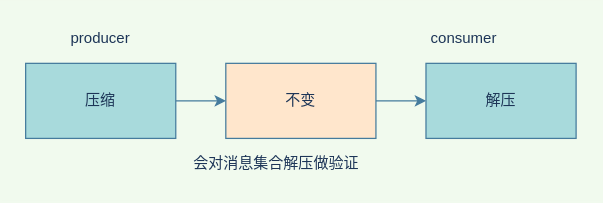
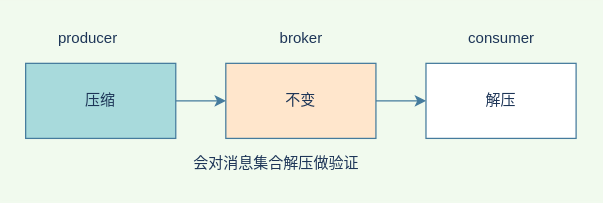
- <mxCell id="7" value="producer" style="text;html=1;strokeColor=none;fillColor=none;align=center;verticalAlign=middle;whiteSpace=wrap;rounded=0;sketch=0;fontColor=#1D3557;" vertex="1" parent="1"><mxGeometry x="60" y="20" width="40" height="20" as="geometry" /></mxCell>
+ <mxCell id="7" value="producer" style="text;html=1;strokeColor=none;fillColor=none;align=center;verticalAlign=middle;whiteSpace=wrap;rounded=0;sketch=0;fontColor=#1D3557;" vertex="1" parent="1"><mxGeometry x="50" y="20" width="40" height="20" as="geometry" /></mxCell>
+ <mxCell id="8" value="broker" style="text;html=1;align=center;verticalAlign=middle;resizable=0;points=[];autosize=1;strokeColor=none;fontColor=#1D3557;" vertex="1" parent="1"><mxGeometry x="215" y="20" width="50" height="20" as="geometry" /></mxCell>
- <mxCell id="9" value="consumer" style="text;html=1;align=center;verticalAlign=middle;resizable=0;points=[];autosize=1;strokeColor=none;fontColor=#1D3557;" vertex="1" parent="1"><mxGeometry x="335" y="20" width="70" height="20" as="geometry" /></mxCell>
+ <mxCell id="9" value="consumer" style="text;html=1;align=center;verticalAlign=middle;resizable=0;points=[];autosize=1;strokeColor=none;fontColor=#1D3557;" vertex="1" parent="1"><mxGeometry x="365" y="20" width="70" height="20" as="geometry" /></mxCell>
- <mxCell id="6" value="解压" style="rounded=0;whiteSpace=wrap;html=1;fillColor=#A8DADC;strokeColor=#457B9D;fontColor=#1D3557;" vertex="1" parent="1"><mxGeometry x="340" y="50" width="120" height="60" as="geometry" /></mxCell>
+ <mxCell id="6" value="解压" style="rounded=0;whiteSpace=wrap;html=1;fillColor=#ffffff;strokeColor=#457B9D;fontColor=#1D3557;" vertex="1" parent="1"><mxGeometry x="340" y="50" width="120" height="60" as="geometry" /></mxCell>
